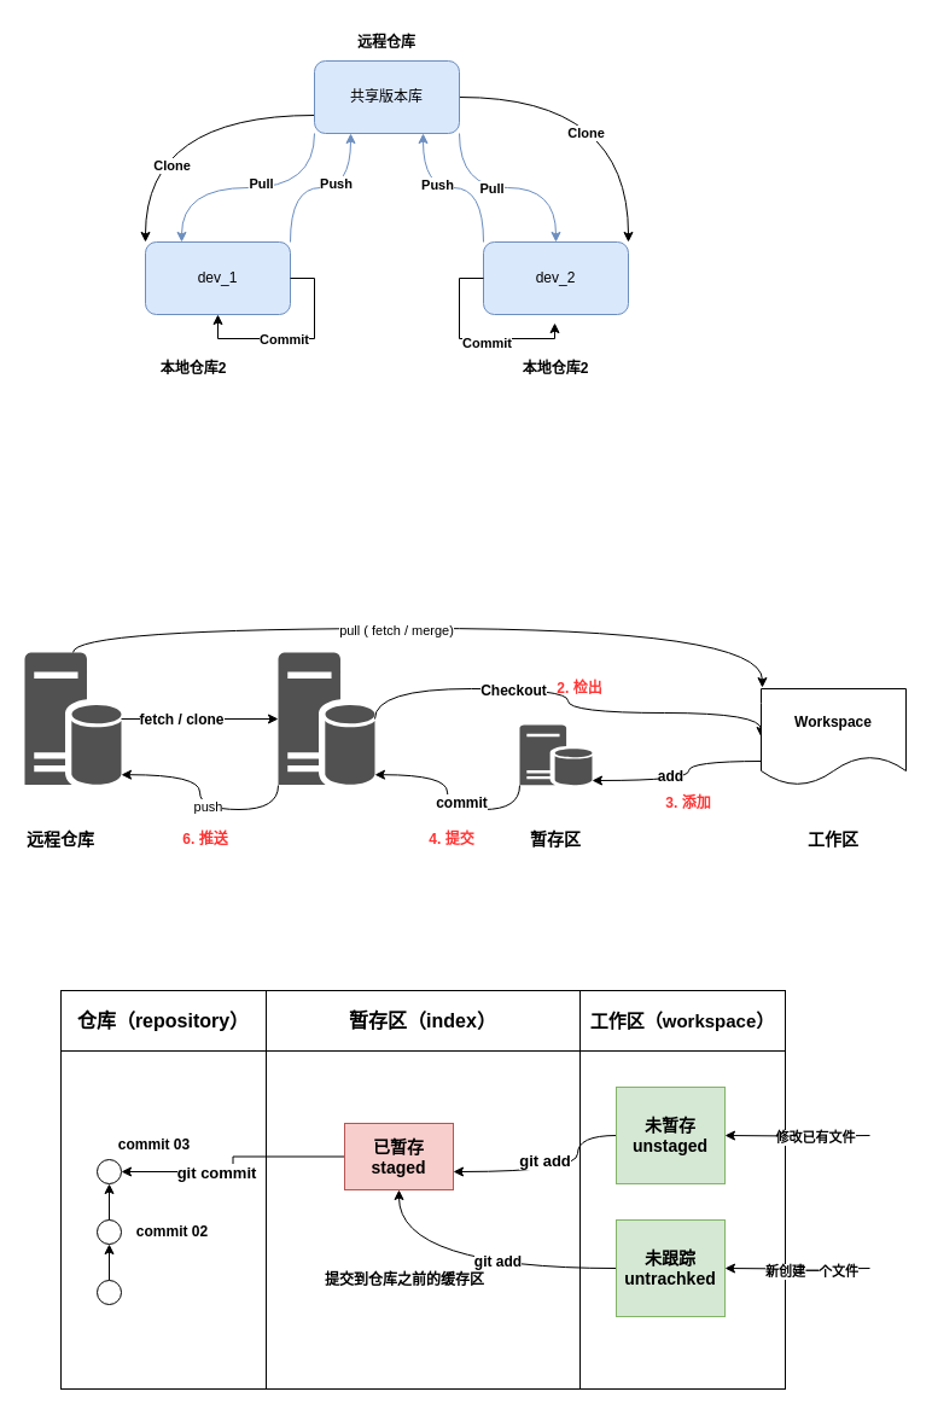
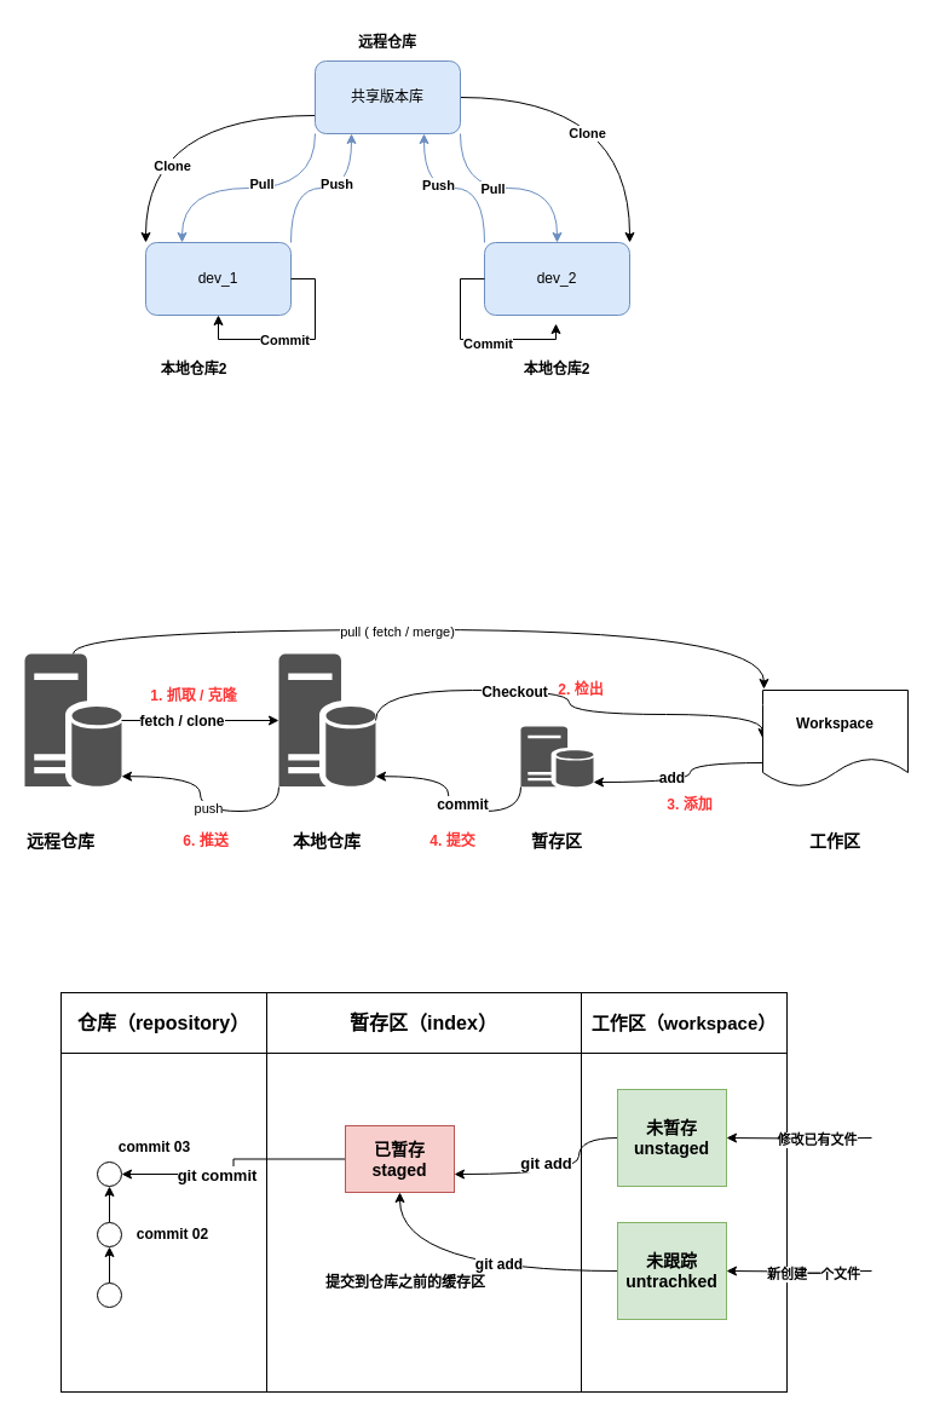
+ <mxCell id="44" value="&lt;b&gt;&lt;font color=&quot;#ff3333&quot;&gt;1. 抓取 / 克隆&lt;/font&gt;&lt;/b&gt;" style="text;html=1;strokeColor=none;fillColor=none;align=center;verticalAlign=middle;whiteSpace=wrap;rounded=0;" vertex="1" parent="1"><mxGeometry x="120" y="560" width="80" height="30" as="geometry" /></mxCell>
+ <mxCell id="41" value="&lt;b&gt;&lt;font style=&quot;font-size: 14px;&quot;&gt;本地仓库&lt;/font&gt;&lt;/b&gt;" style="text;html=1;strokeColor=none;fillColor=none;align=center;verticalAlign=middle;whiteSpace=wrap;rounded=0;" vertex="1" parent="1"><mxGeometry x="240" y="680" width="60" height="30" as="geometry" /></mxCell>
